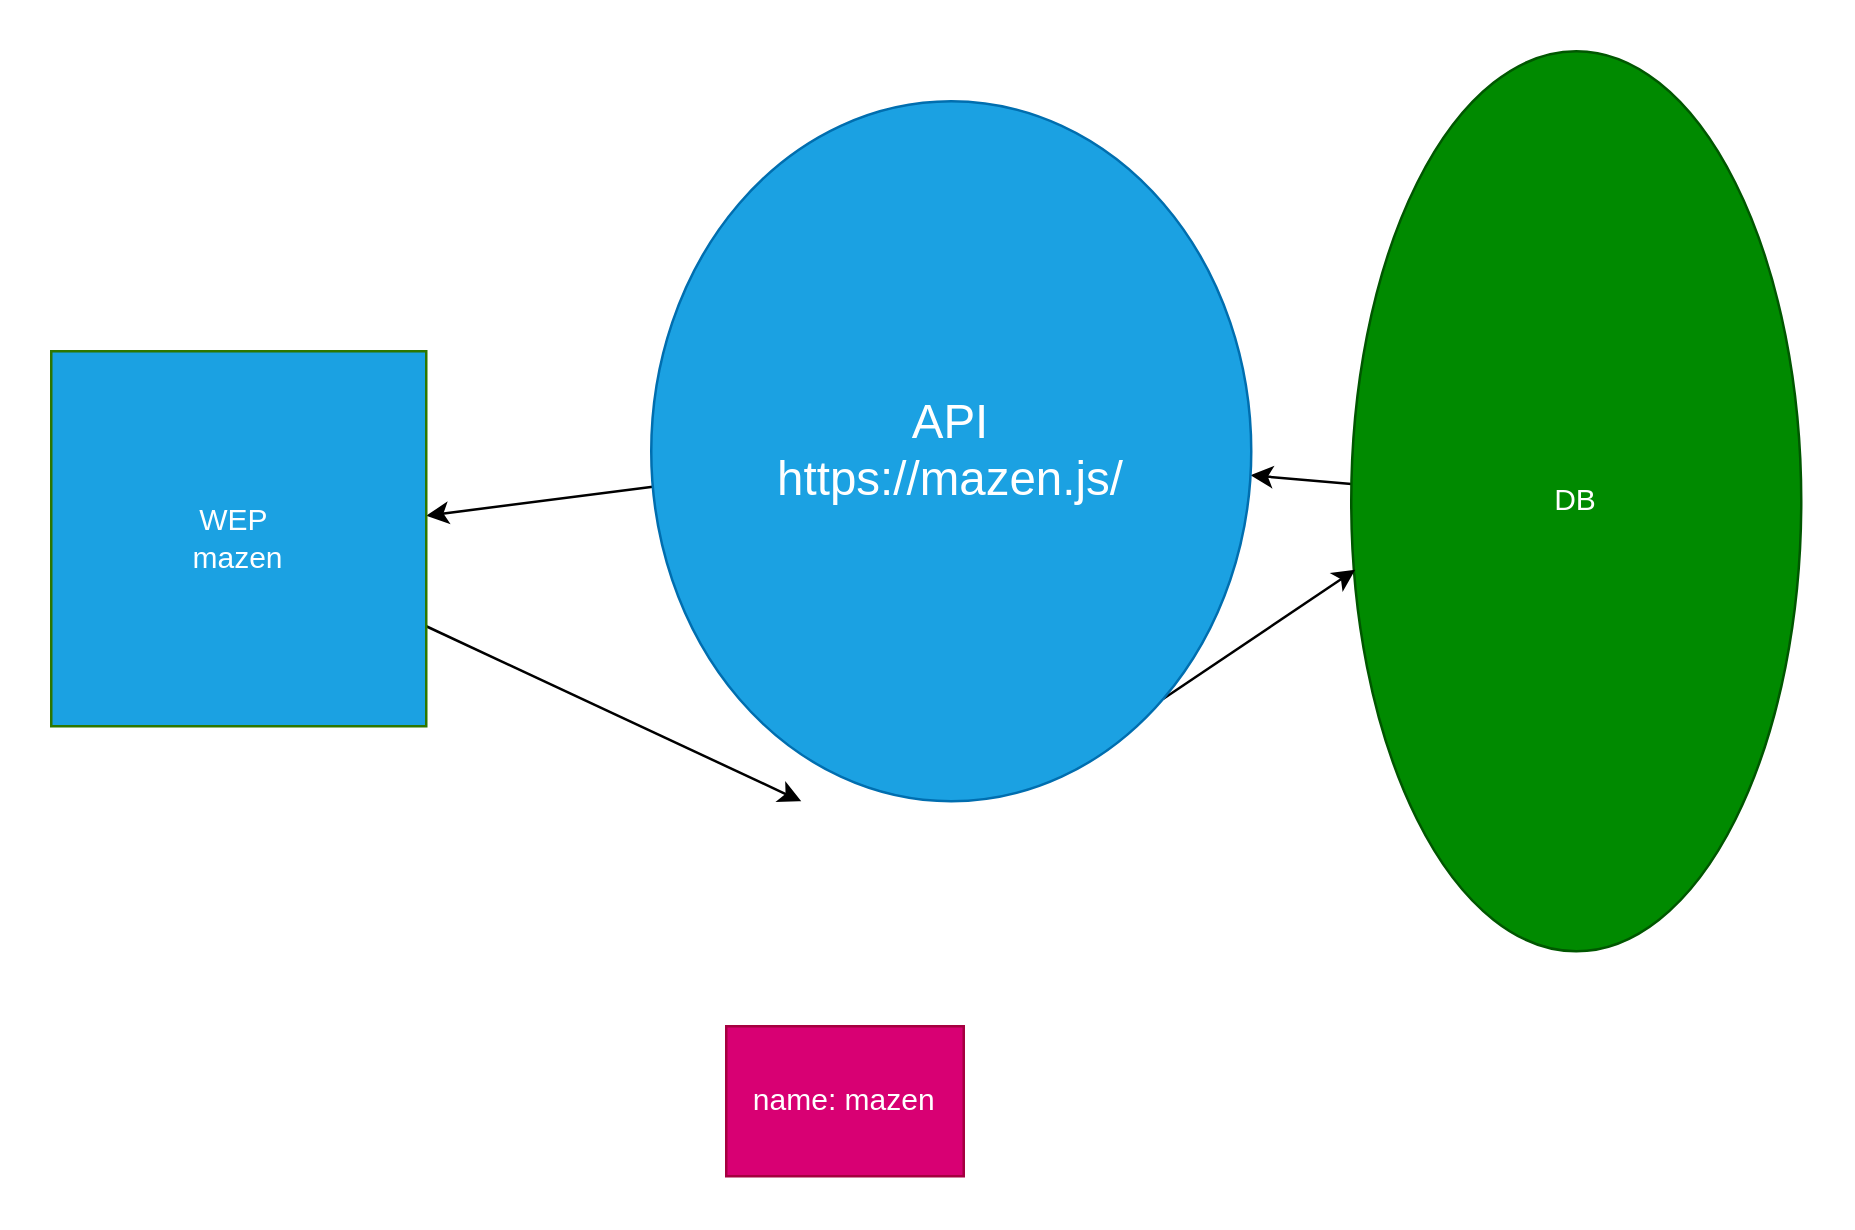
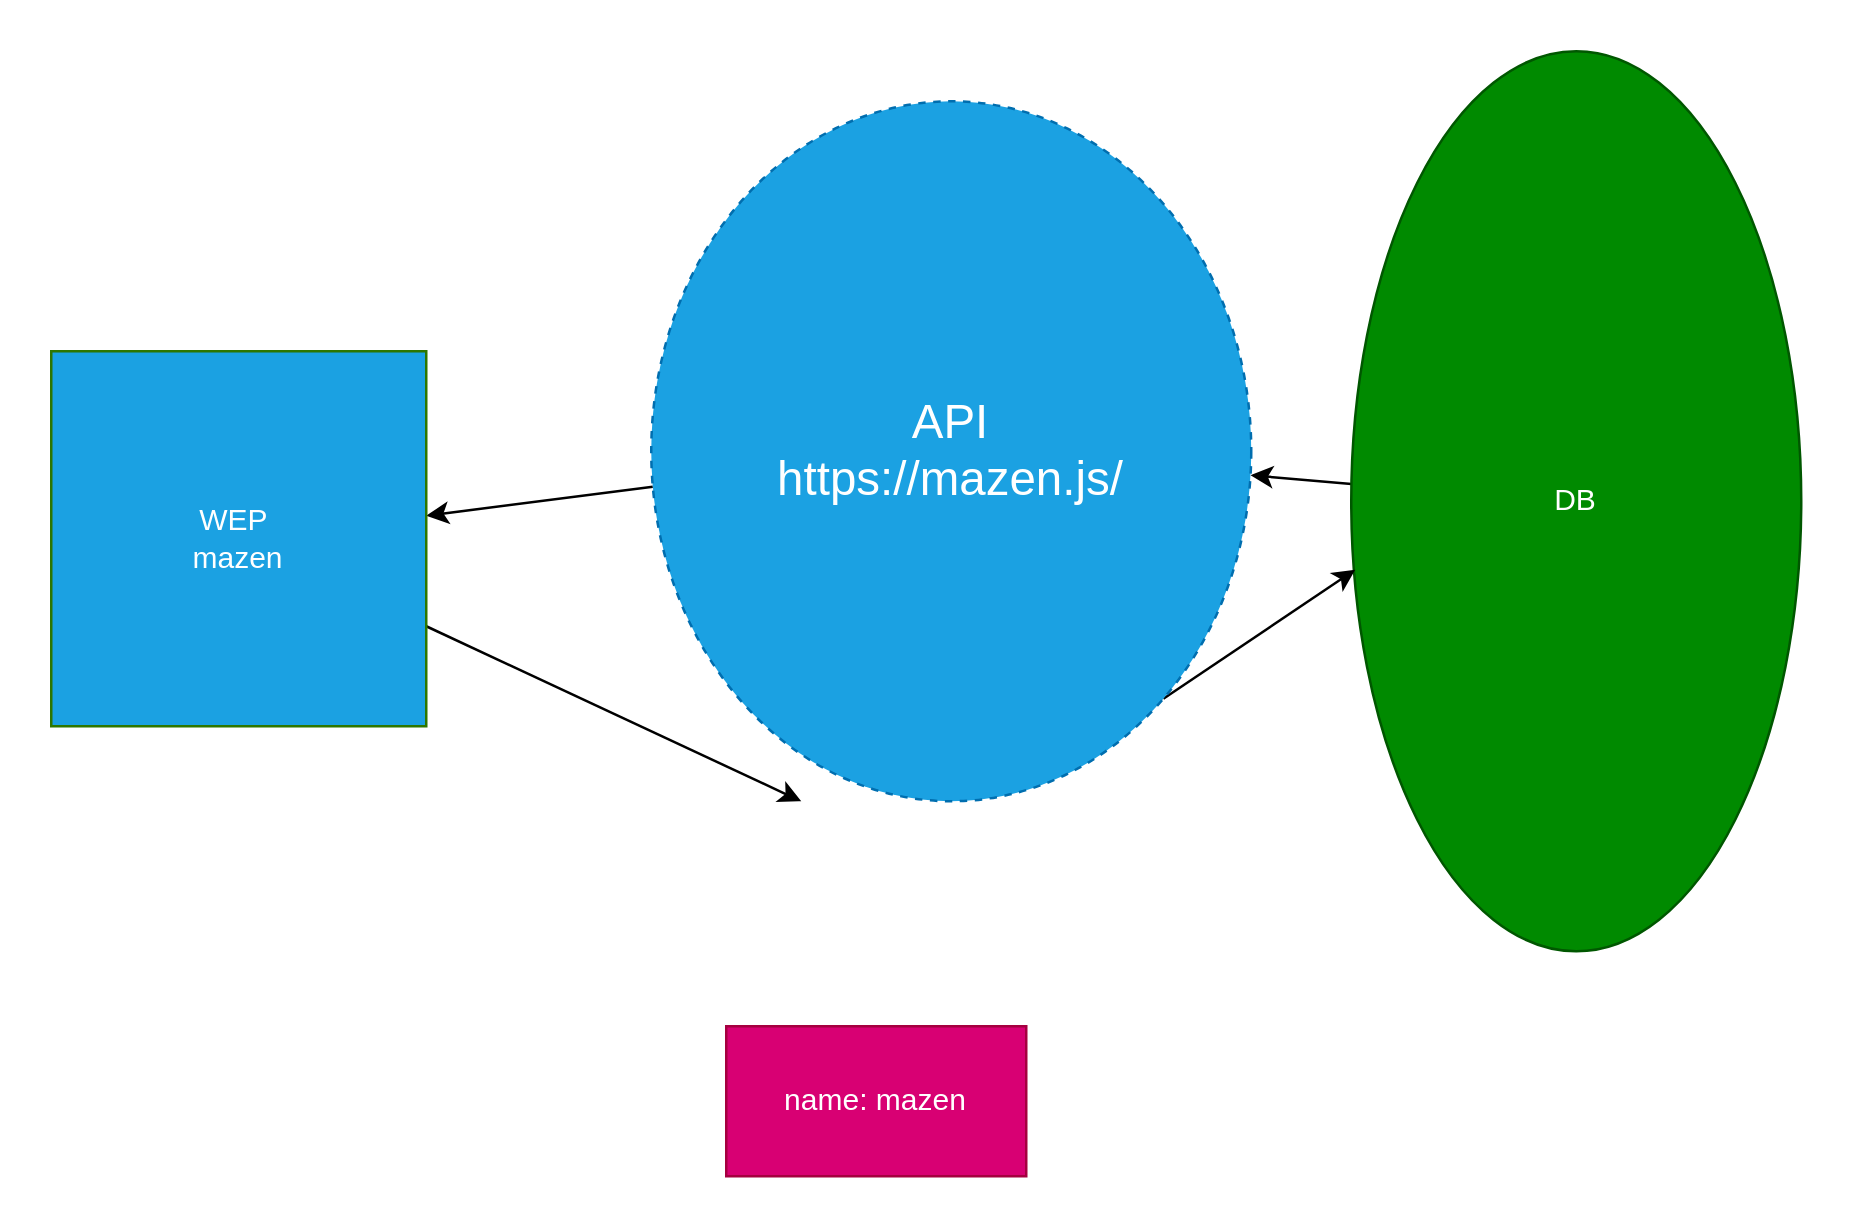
- <mxCell id="6" value="&lt;font style=&quot;font-size: 19px;&quot;&gt;API&lt;br&gt;https://mazen.js/&lt;/font&gt;" style="ellipse;whiteSpace=wrap;html=1;fillColor=#1ba1e2;fontColor=#ffffff;strokeColor=#006EAF;" vertex="1" parent="1"><mxGeometry x="260" y="40" width="240" height="280" as="geometry" /></mxCell>
+ <mxCell id="6" value="&lt;font style=&quot;font-size: 19px;&quot;&gt;API&lt;br&gt;https://mazen.js/&lt;/font&gt;" style="ellipse;whiteSpace=wrap;html=1;fillColor=#1ba1e2;fontColor=#ffffff;strokeColor=#006EAF;dashed=1;" vertex="1" parent="1"><mxGeometry x="260" y="40" width="240" height="280" as="geometry" /></mxCell>
- <mxCell id="9" value="name: mazen" style="rounded=0;whiteSpace=wrap;html=1;fillColor=#d80073;fontColor=#ffffff;strokeColor=#A50040;" vertex="1" parent="1"><mxGeometry x="290" y="410" width="95" height="60" as="geometry" /></mxCell>
+ <mxCell id="9" value="name: mazen" style="rounded=0;whiteSpace=wrap;html=1;fillColor=#d80073;fontColor=#ffffff;strokeColor=#A50040;" vertex="1" parent="1"><mxGeometry x="290" y="410" width="120" height="60" as="geometry" /></mxCell>
